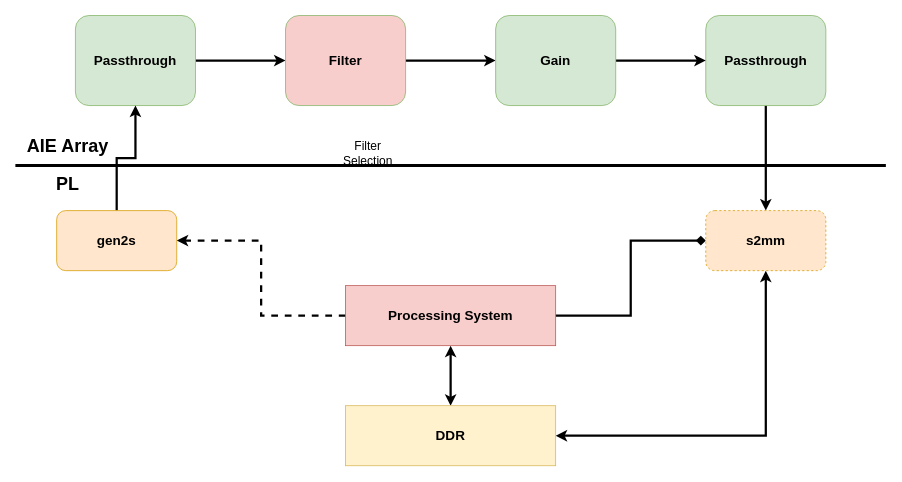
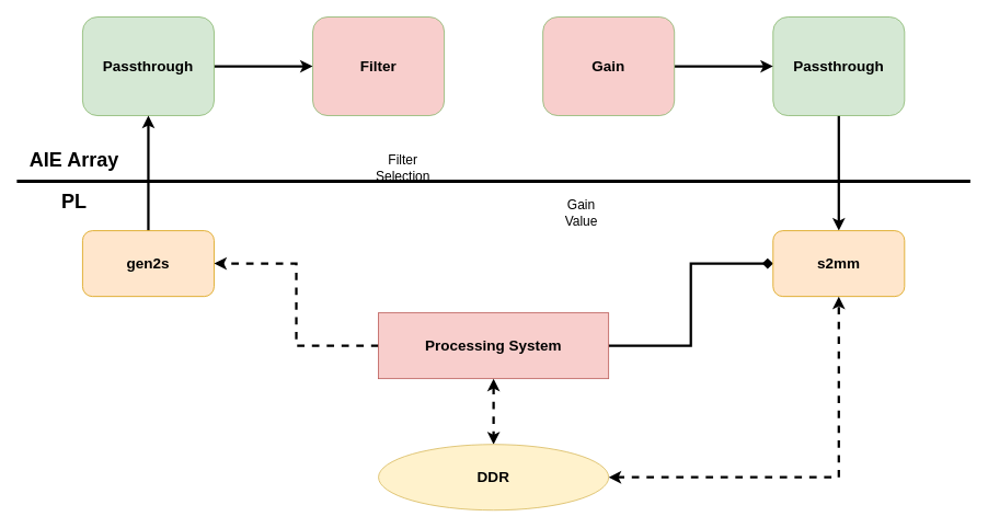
- <mxCell id="4" style="edgeStyle=orthogonalEdgeStyle;rounded=0;orthogonalLoop=1;jettySize=auto;html=1;exitX=1;exitY=0.5;exitDx=0;exitDy=0;entryX=0;entryY=0.5;entryDx=0;entryDy=0;strokeWidth=3;" edge="1" parent="1" source="5" target="9"><mxGeometry relative="1" as="geometry" /></mxCell>
- <mxCell id="9" value="Gain" style="rounded=1;whiteSpace=wrap;html=1;fillColor=#d5e8d4;strokeColor=#82b366;fontSize=18;fontStyle=1" vertex="1" parent="1"><mxGeometry x="660" y="20" width="160" height="120" as="geometry" /></mxCell>
+ <mxCell id="9" value="Gain" style="rounded=1;whiteSpace=wrap;html=1;fillColor=#f8cecc;strokeColor=#82b366;fontSize=18;fontStyle=1;" vertex="1" parent="1"><mxGeometry x="660" y="20" width="160" height="120" as="geometry" /></mxCell>
+ <mxCell id="23" value="Gain Value" style="text;html=1;align=center;verticalAlign=middle;whiteSpace=wrap;rounded=0;fontSize=16;" vertex="1" parent="1"><mxGeometry x="677" y="244" width="60" height="30" as="geometry" /></mxCell>
- <mxCell id="16" value="gen2s" style="rounded=1;whiteSpace=wrap;html=1;fillColor=#ffe6cc;strokeColor=#d79b00;fontSize=18;fontStyle=1" vertex="1" parent="1"><mxGeometry x="75" y="280" width="160" height="80" as="geometry" /></mxCell>
+ <mxCell id="16" value="gen2s" style="rounded=1;whiteSpace=wrap;html=1;fillColor=#ffe6cc;strokeColor=#d79b00;fontSize=18;fontStyle=1" vertex="1" parent="1"><mxGeometry x="100" y="280" width="160" height="80" as="geometry" /></mxCell>
- <mxCell id="19" value="s2mm" style="rounded=1;whiteSpace=wrap;html=1;fillColor=#ffe6cc;strokeColor=#d79b00;fontSize=18;fontStyle=1;dashed=1;" vertex="1" parent="1"><mxGeometry x="940" y="280" width="160" height="80" as="geometry" /></mxCell>
+ <mxCell id="19" value="s2mm" style="rounded=1;whiteSpace=wrap;html=1;fillColor=#ffe6cc;strokeColor=#d79b00;fontSize=18;fontStyle=1" vertex="1" parent="1"><mxGeometry x="940" y="280" width="160" height="80" as="geometry" /></mxCell>
- <mxCell id="11" style="edgeStyle=orthogonalEdgeStyle;rounded=0;orthogonalLoop=1;jettySize=auto;html=1;exitX=0.5;exitY=1;exitDx=0;exitDy=0;entryX=0.5;entryY=0;entryDx=0;entryDy=0;startArrow=classic;startFill=1;strokeWidth=3;" edge="1" parent="1" source="14" target="21"><mxGeometry relative="1" as="geometry" /></mxCell>
+ <mxCell id="11" style="edgeStyle=orthogonalEdgeStyle;rounded=0;orthogonalLoop=1;jettySize=auto;html=1;exitX=0.5;exitY=1;exitDx=0;exitDy=0;entryX=0.5;entryY=0;entryDx=0;entryDy=0;startArrow=classic;startFill=1;strokeWidth=3;dashed=1;" edge="1" parent="1" source="14" target="21"><mxGeometry relative="1" as="geometry" /></mxCell>
- <mxCell id="21" value="DDR" style="rounded=0;whiteSpace=wrap;html=1;fillColor=#fff2cc;strokeColor=#d6b656;fontSize=18;fontStyle=1" vertex="1" parent="1"><mxGeometry x="460" y="540" width="280" height="80" as="geometry" /></mxCell>
+ <mxCell id="21" value="DDR" style="ellipse;whiteSpace=wrap;html=1;fillColor=#fff2cc;strokeColor=#d6b656;fontSize=18;fontStyle=1;" vertex="1" parent="1"><mxGeometry x="460" y="540" width="280" height="80" as="geometry" /></mxCell>
- <mxCell id="20" style="edgeStyle=orthogonalEdgeStyle;rounded=0;orthogonalLoop=1;jettySize=auto;html=1;exitX=1;exitY=0.5;exitDx=0;exitDy=0;entryX=0.5;entryY=1;entryDx=0;entryDy=0;startArrow=classic;startFill=1;strokeWidth=3;" edge="1" parent="1" source="21" target="19"><mxGeometry relative="1" as="geometry" /></mxCell>
+ <mxCell id="20" style="edgeStyle=orthogonalEdgeStyle;rounded=0;orthogonalLoop=1;jettySize=auto;html=1;exitX=1;exitY=0.5;exitDx=0;exitDy=0;entryX=0.5;entryY=1;entryDx=0;entryDy=0;startArrow=classic;startFill=1;strokeWidth=3;dashed=1;" edge="1" parent="1" source="21" target="19"><mxGeometry relative="1" as="geometry" /></mxCell>
